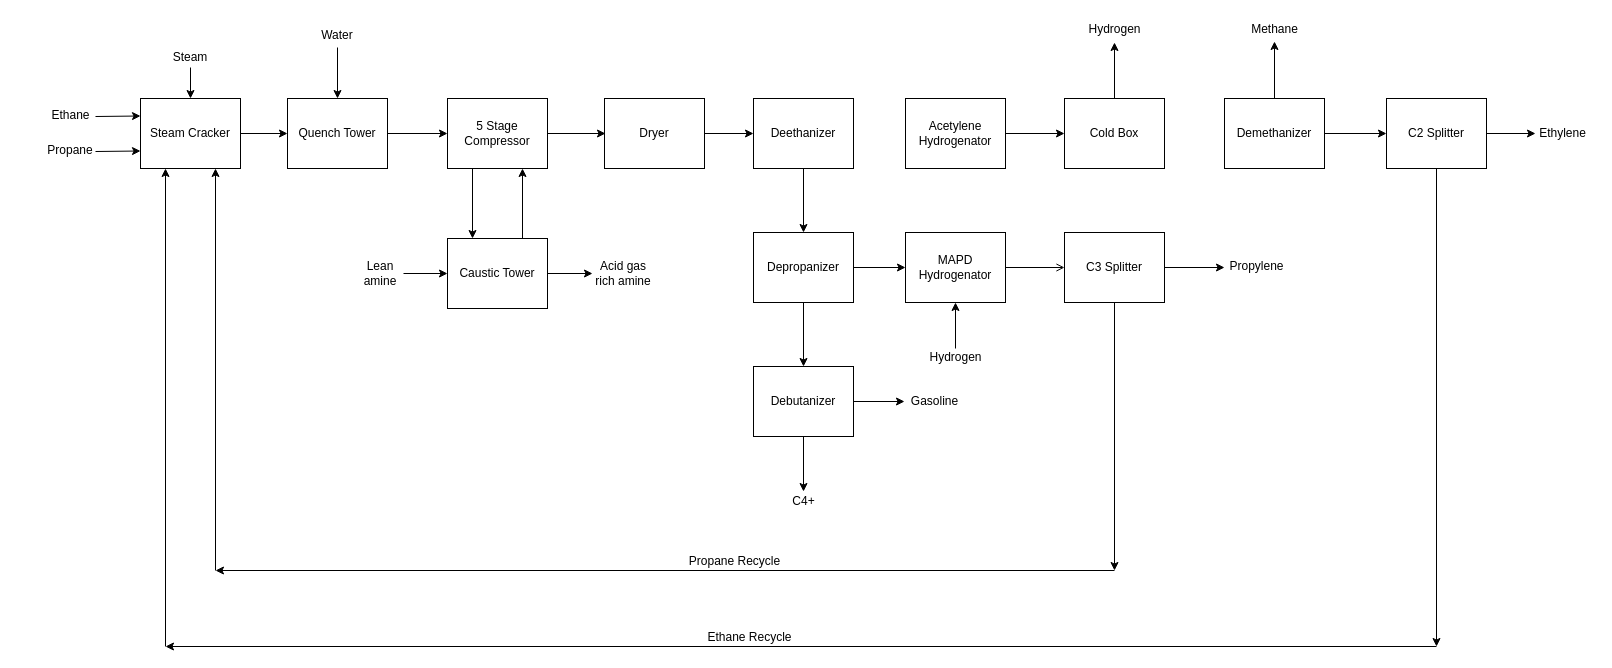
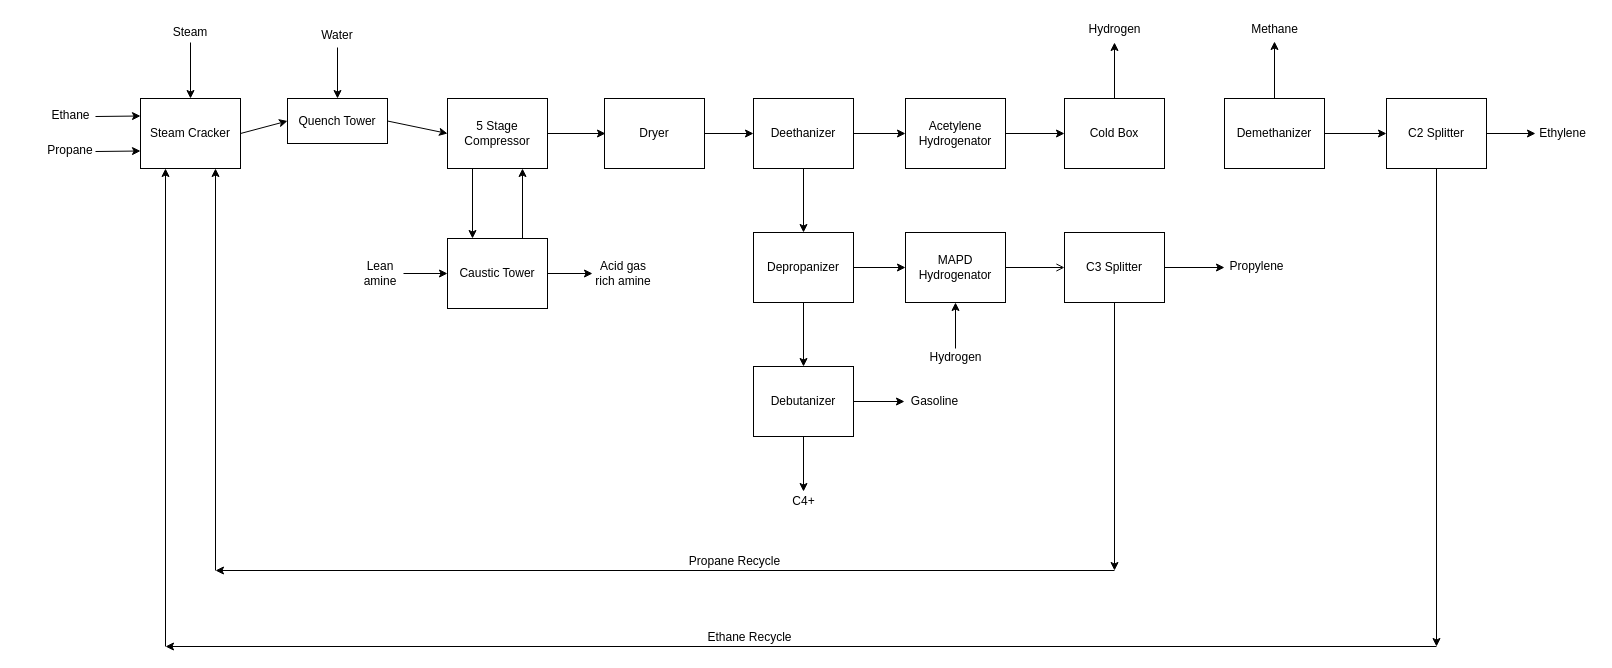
- <mxCell id="24" value="Steam" style="text;html=1;strokeColor=none;fillColor=none;align=center;verticalAlign=middle;whiteSpace=wrap;rounded=0;" parent="1" vertex="1"><mxGeometry x="170" y="47" width="40" height="20" as="geometry" /></mxCell>
+ <mxCell id="24" value="Steam" style="text;html=1;strokeColor=none;fillColor=none;align=center;verticalAlign=middle;whiteSpace=wrap;rounded=0;" parent="1" vertex="1"><mxGeometry x="170" y="22" width="40" height="20" as="geometry" /></mxCell>
- <mxCell id="3" value="Quench Tower" style="rounded=0;whiteSpace=wrap;html=1;" parent="1" vertex="1"><mxGeometry x="287" y="98" width="100" height="70" as="geometry" /></mxCell>
+ <mxCell id="3" value="Quench Tower" style="rounded=0;whiteSpace=wrap;html=1;" parent="1" vertex="1"><mxGeometry x="287" y="98" width="100" height="45" as="geometry" /></mxCell>
+ <mxCell id="34" value="" style="endArrow=classic;html=1;exitX=1;exitY=0.5;exitDx=0;exitDy=0;entryX=0;entryY=0.5;entryDx=0;entryDy=0;" edge="1" parent="1" source="25" target="26"><mxGeometry width="50" height="50" relative="1" as="geometry"><mxPoint x="973" y="238" as="sourcePoint" /><mxPoint x="1023" y="188" as="targetPoint" /></mxGeometry></mxCell>
